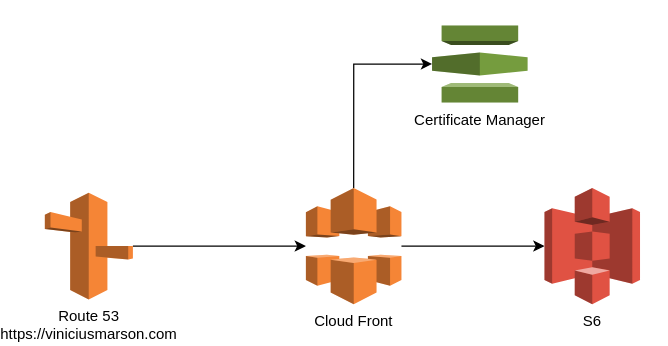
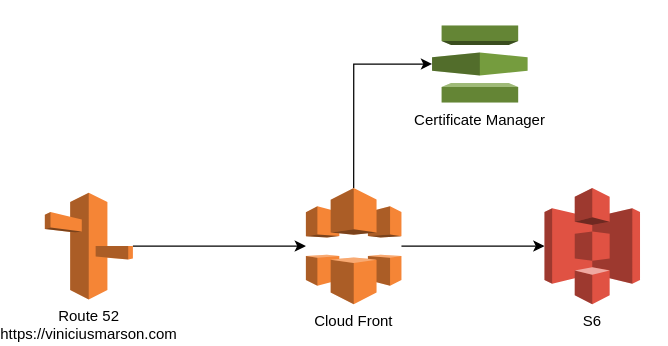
- <mxCell id="3" value="Route 53&lt;div&gt;https://viniciusmarson.com&lt;/div&gt;" style="outlineConnect=0;dashed=0;verticalLabelPosition=bottom;verticalAlign=top;align=center;html=1;shape=mxgraph.aws3.route_53;fillColor=#F58536;gradientColor=none;" vertex="1" parent="1"><mxGeometry x="20" y="153.75" width="70.5" height="85.5" as="geometry" /></mxCell>
+ <mxCell id="3" value="Route 52&lt;div&gt;https://viniciusmarson.com&lt;/div&gt;" style="outlineConnect=0;dashed=0;verticalLabelPosition=bottom;verticalAlign=top;align=center;html=1;shape=mxgraph.aws3.route_53;fillColor=#F58536;gradientColor=none;" vertex="1" parent="1"><mxGeometry x="20" y="153.75" width="70.5" height="85.5" as="geometry" /></mxCell>
